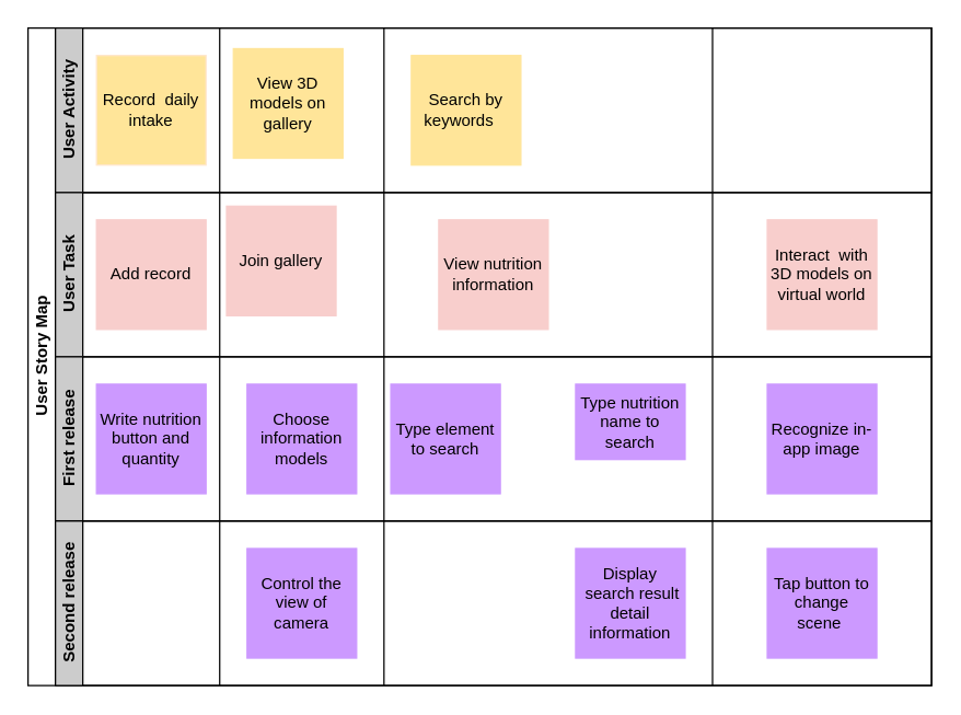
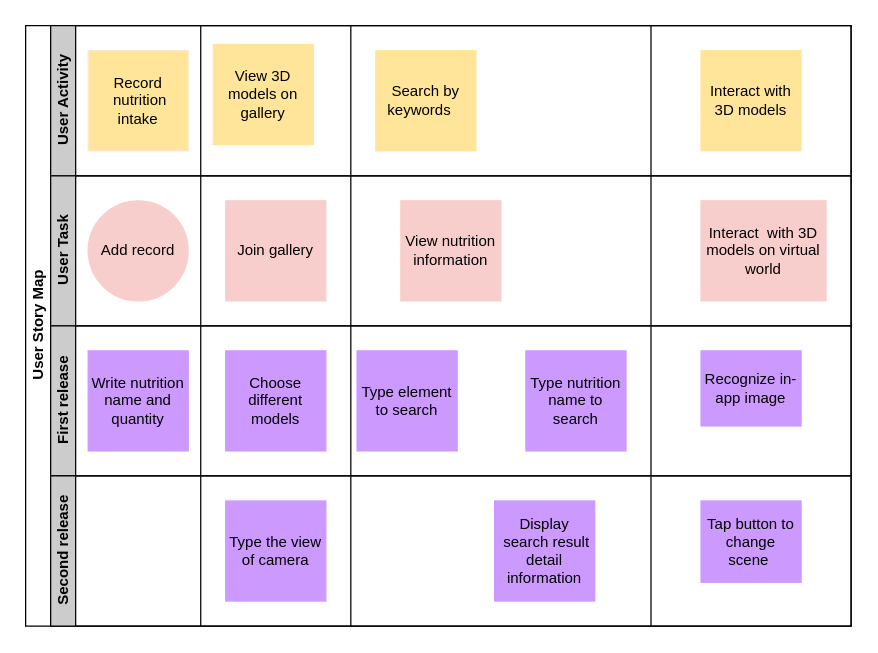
- <mxCell id="4" value="Record &amp;nbsp;daily intake" style="whiteSpace=wrap;html=1;aspect=fixed;fillColor=#FFE599;strokeColor=#FFE6CC;" vertex="1" parent="3"><mxGeometry x="30" y="20" width="80" height="80" as="geometry" /></mxCell>
+ <mxCell id="4" value="Record &amp;nbsp;nutrition intake" style="whiteSpace=wrap;html=1;aspect=fixed;fillColor=#FFE599;strokeColor=#FFE6CC;" vertex="1" parent="3"><mxGeometry x="30" y="20" width="80" height="80" as="geometry" /></mxCell>
+ <mxCell id="6" value="Interact with 3D models" style="whiteSpace=wrap;html=1;aspect=fixed;fillColor=#FFE599;strokeColor=#FFE599;" vertex="1" parent="3"><mxGeometry x="520" y="20" width="80" height="80" as="geometry" /></mxCell>
- <mxCell id="12" value="Join gallery" style="whiteSpace=wrap;html=1;aspect=fixed;strokeColor=#F8CECC;fillColor=#F8CECC;" vertex="1" parent="9"><mxGeometry x="125" y="10" width="80" height="80" as="geometry" /></mxCell>
+ <mxCell id="12" value="Join gallery" style="whiteSpace=wrap;html=1;aspect=fixed;strokeColor=#F8CECC;fillColor=#F8CECC;" vertex="1" parent="9"><mxGeometry x="140" y="20" width="80" height="80" as="geometry" /></mxCell>
- <mxCell id="11" value="Add record" style="whiteSpace=wrap;html=1;aspect=fixed;strokeColor=#F8CECC;fillColor=#F8CECC;" vertex="1" parent="9"><mxGeometry x="30" y="20" width="80" height="80" as="geometry" /></mxCell>
+ <mxCell id="11" value="Add record" style="ellipse;whiteSpace=wrap;html=1;aspect=fixed;strokeColor=#F8CECC;fillColor=#F8CECC;" vertex="1" parent="9"><mxGeometry x="30" y="20" width="80" height="80" as="geometry" /></mxCell>
- <mxCell id="14" value="Interact &amp;nbsp;with 3D models on virtual world" style="whiteSpace=wrap;html=1;aspect=fixed;strokeColor=#F8CECC;fillColor=#F8CECC;" vertex="1" parent="9"><mxGeometry x="520" y="20" width="80" height="80" as="geometry" /></mxCell>
+ <mxCell id="14" value="Interact &amp;nbsp;with 3D models on virtual world" style="whiteSpace=wrap;html=1;aspect=fixed;strokeColor=#F8CECC;fillColor=#F8CECC;" vertex="1" parent="9"><mxGeometry x="520" y="20" width="100" height="80" as="geometry" /></mxCell>
- <mxCell id="20" value="&lt;span&gt;Type nutrition name to search&lt;/span&gt;" style="whiteSpace=wrap;html=1;aspect=fixed;strokeColor=#CC99FF;fillColor=#CC99FF;" vertex="1" parent="15"><mxGeometry x="380" y="20" width="80" height="55" as="geometry" /></mxCell>
+ <mxCell id="20" value="&lt;span&gt;Type nutrition name to search&lt;/span&gt;" style="whiteSpace=wrap;html=1;aspect=fixed;strokeColor=#CC99FF;fillColor=#CC99FF;" vertex="1" parent="15"><mxGeometry x="380" y="20" width="80" height="80" as="geometry" /></mxCell>
- <mxCell id="16" value="Write nutrition button and quantity" style="whiteSpace=wrap;html=1;aspect=fixed;strokeColor=#CC99FF;fillColor=#CC99FF;" vertex="1" parent="15"><mxGeometry x="30" y="20" width="80" height="80" as="geometry" /></mxCell>
+ <mxCell id="16" value="Write nutrition name and quantity" style="whiteSpace=wrap;html=1;aspect=fixed;strokeColor=#CC99FF;fillColor=#CC99FF;" vertex="1" parent="15"><mxGeometry x="30" y="20" width="80" height="80" as="geometry" /></mxCell>
- <mxCell id="17" value="Choose information models" style="whiteSpace=wrap;html=1;aspect=fixed;strokeColor=#CC99FF;fillColor=#CC99FF;" vertex="1" parent="15"><mxGeometry x="140" y="20" width="80" height="80" as="geometry" /></mxCell>
+ <mxCell id="17" value="Choose different models" style="whiteSpace=wrap;html=1;aspect=fixed;strokeColor=#CC99FF;fillColor=#CC99FF;" vertex="1" parent="15"><mxGeometry x="140" y="20" width="80" height="80" as="geometry" /></mxCell>
- <mxCell id="18" value="Recognize in-app image" style="whiteSpace=wrap;html=1;aspect=fixed;strokeColor=#CC99FF;fillColor=#CC99FF;" vertex="1" parent="15"><mxGeometry x="520" y="20" width="80" height="80" as="geometry" /></mxCell>
+ <mxCell id="18" value="Recognize in-app image" style="whiteSpace=wrap;html=1;aspect=fixed;strokeColor=#CC99FF;fillColor=#CC99FF;" vertex="1" parent="15"><mxGeometry x="520" y="20" width="80" height="60" as="geometry" /></mxCell>
- <mxCell id="23" value="Control the view of camera" style="whiteSpace=wrap;html=1;aspect=fixed;strokeColor=#CC99FF;fillColor=#CC99FF;" vertex="1" parent="22"><mxGeometry x="140" y="20" width="80" height="80" as="geometry" /></mxCell>
+ <mxCell id="23" value="Type the view of camera" style="whiteSpace=wrap;html=1;aspect=fixed;strokeColor=#CC99FF;fillColor=#CC99FF;" vertex="1" parent="22"><mxGeometry x="140" y="20" width="80" height="80" as="geometry" /></mxCell>
- <mxCell id="24" value="Display &amp;nbsp;search result detail information" style="whiteSpace=wrap;html=1;aspect=fixed;strokeColor=#CC99FF;fillColor=#CC99FF;" vertex="1" parent="22"><mxGeometry x="380" y="20" width="80" height="80" as="geometry" /></mxCell>
+ <mxCell id="24" value="Display &amp;nbsp;search result detail information" style="whiteSpace=wrap;html=1;aspect=fixed;strokeColor=#CC99FF;fillColor=#CC99FF;" vertex="1" parent="22"><mxGeometry x="355" y="20" width="80" height="80" as="geometry" /></mxCell>
- <mxCell id="25" value="Tap button to change scene&amp;nbsp;" style="whiteSpace=wrap;html=1;aspect=fixed;strokeColor=#CC99FF;fillColor=#CC99FF;" vertex="1" parent="22"><mxGeometry x="520" y="20" width="80" height="80" as="geometry" /></mxCell>
+ <mxCell id="25" value="Tap button to change scene&amp;nbsp;" style="whiteSpace=wrap;html=1;aspect=fixed;strokeColor=#CC99FF;fillColor=#CC99FF;" vertex="1" parent="22"><mxGeometry x="520" y="20" width="80" height="65" as="geometry" /></mxCell>
